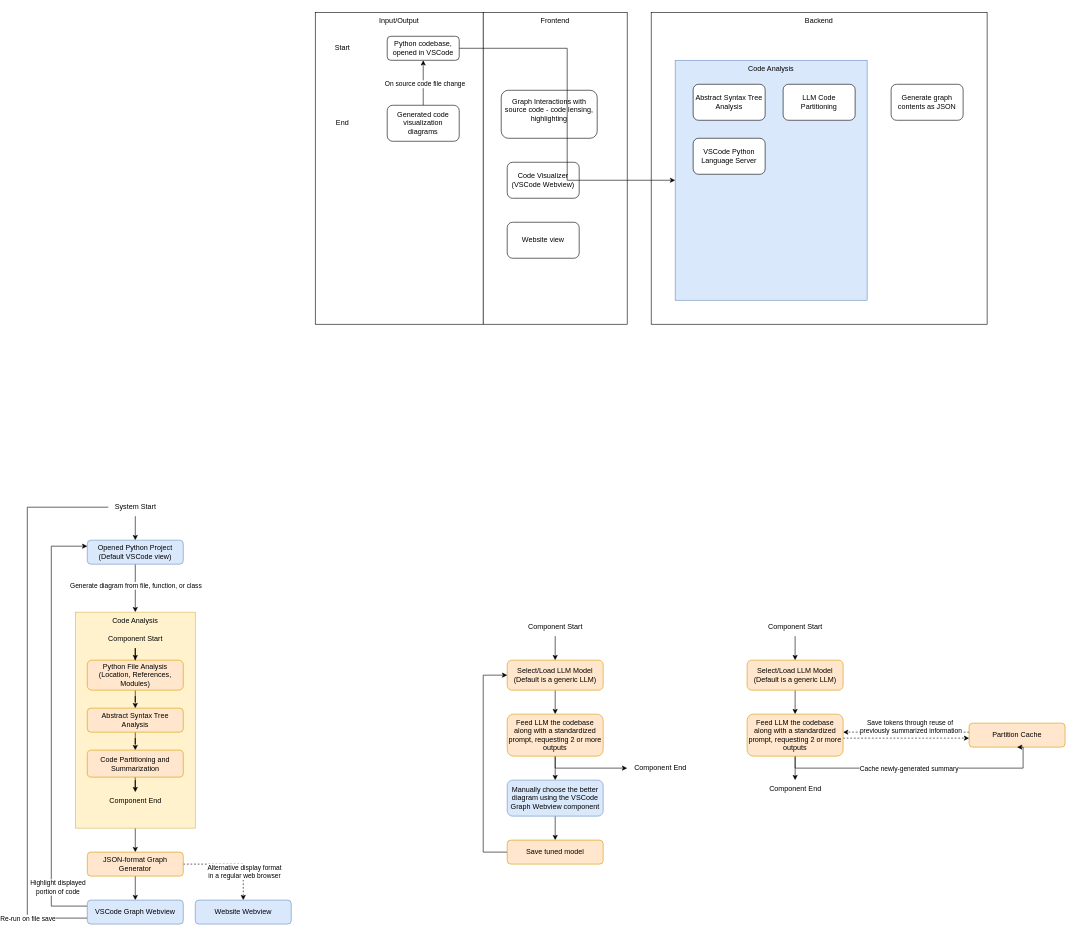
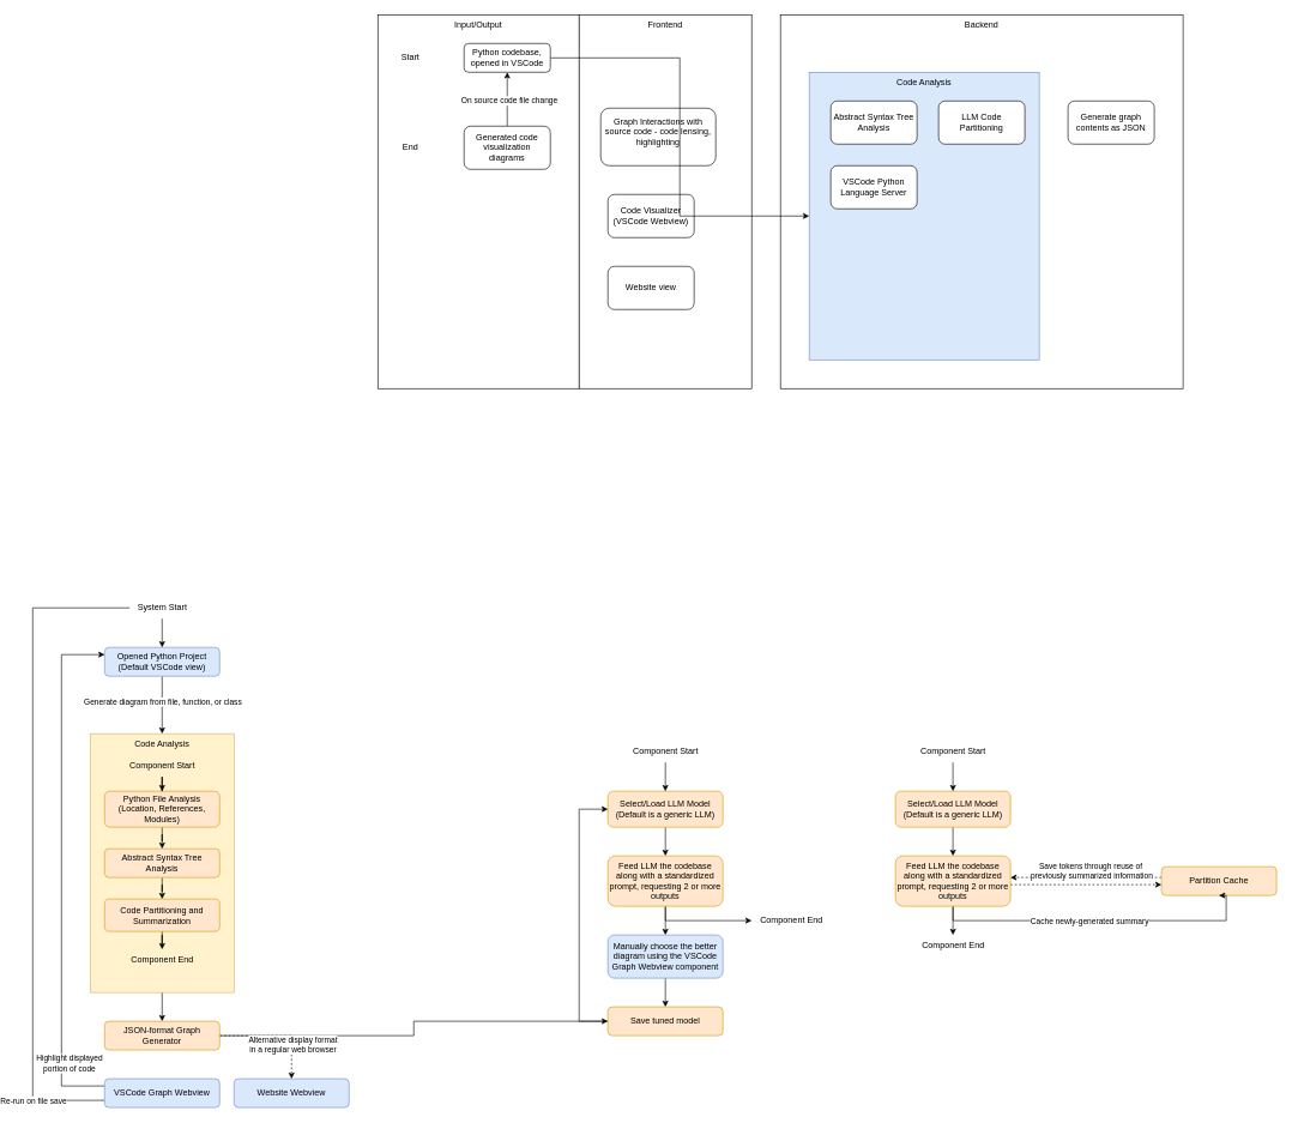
- <mxCell id="31" style="edgeStyle=orthogonalEdgeStyle;rounded=0;orthogonalLoop=1;jettySize=auto;html=1;" edge="1" parent="1" source="34" target="39"><mxGeometry relative="1" as="geometry" /></mxCell>
+ <mxCell id="31" style="edgeStyle=orthogonalEdgeStyle;rounded=0;orthogonalLoop=1;jettySize=auto;html=1;" edge="1" parent="1" source="34" target="57"><mxGeometry relative="1" as="geometry" /></mxCell>
